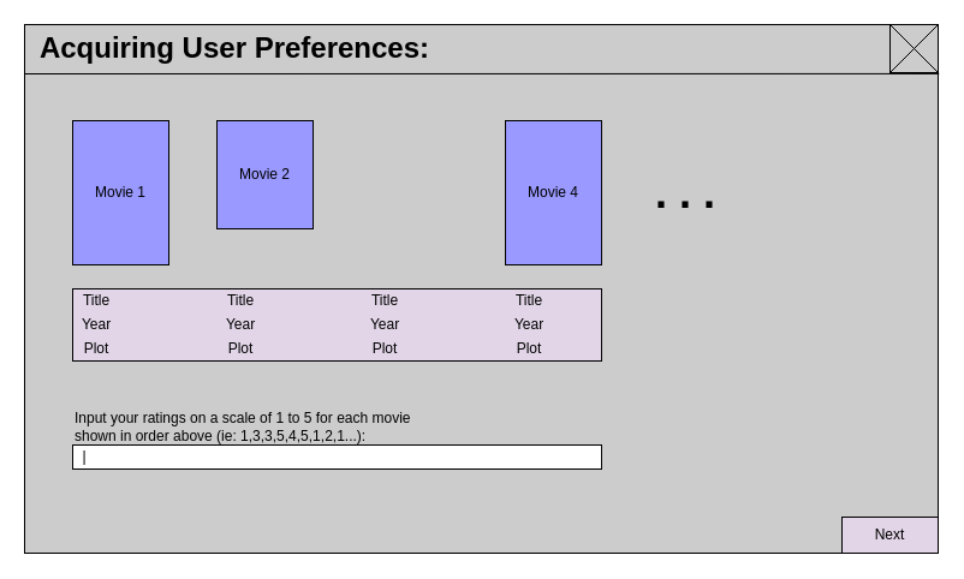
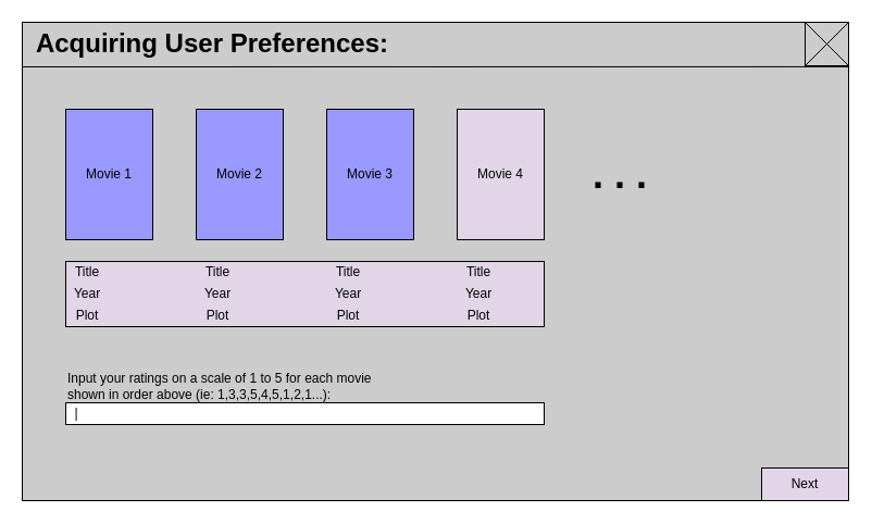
- <mxCell id="6" value="Movie 2" style="rounded=0;whiteSpace=wrap;html=1;strokeColor=#000000;fillColor=#9999FF;" vertex="1" parent="1"><mxGeometry x="180" y="100" width="80" height="90" as="geometry" /></mxCell>
+ <mxCell id="6" value="Movie 2" style="rounded=0;whiteSpace=wrap;html=1;strokeColor=#000000;fillColor=#9999FF;" vertex="1" parent="1"><mxGeometry x="180" y="100" width="80" height="120" as="geometry" /></mxCell>
+ <mxCell id="7" value="Movie 3" style="rounded=0;whiteSpace=wrap;html=1;strokeColor=#000000;fillColor=#9999FF;" vertex="1" parent="1"><mxGeometry x="300" y="100" width="80" height="120" as="geometry" /></mxCell>
- <mxCell id="8" value="Movie 4" style="rounded=0;whiteSpace=wrap;html=1;strokeColor=#000000;fillColor=#9999FF;" vertex="1" parent="1"><mxGeometry x="420" y="100" width="80" height="120" as="geometry" /></mxCell>
+ <mxCell id="8" value="Movie 4" style="rounded=0;whiteSpace=wrap;html=1;strokeColor=#000000;fillColor=#e1d5e7;" vertex="1" parent="1"><mxGeometry x="420" y="100" width="80" height="120" as="geometry" /></mxCell>
